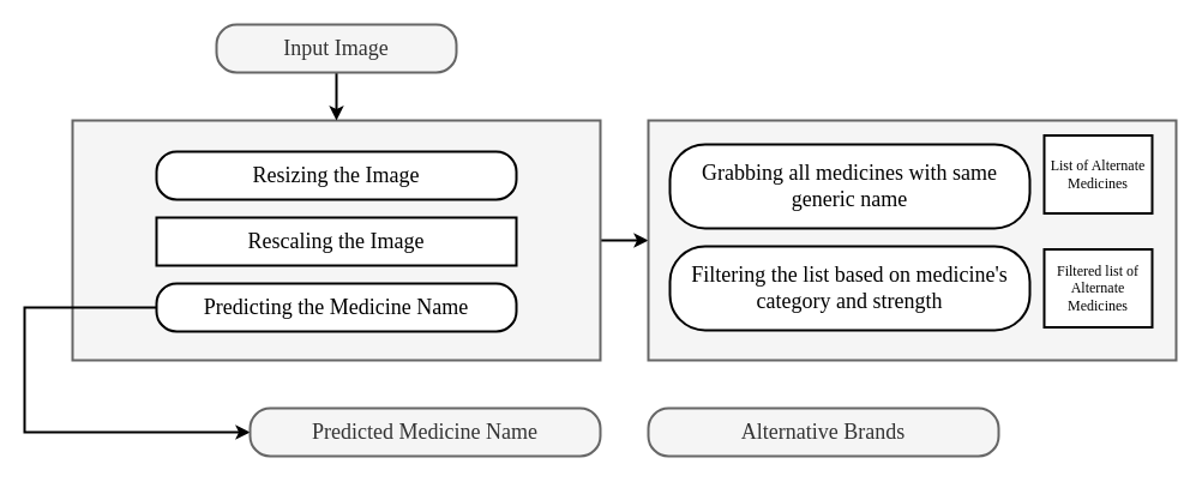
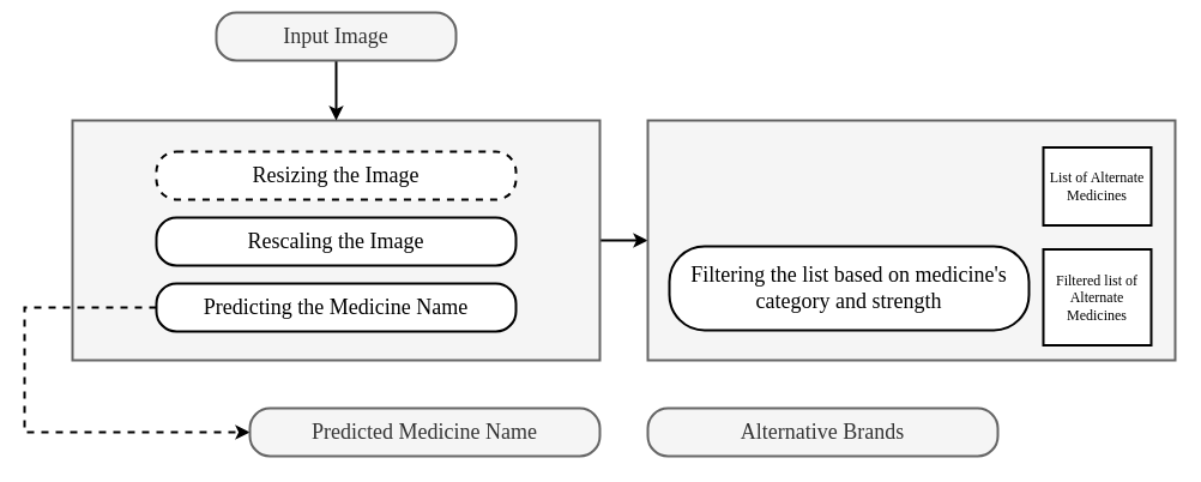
- <mxCell id="5" value="&lt;font face=&quot;Times New Roman&quot; style=&quot;font-size: 18px&quot;&gt;Input Image&lt;/font&gt;" style="rounded=1;whiteSpace=wrap;html=1;arcSize=42;fillColor=#f5f5f5;strokeColor=#666666;fontColor=#333333;strokeWidth=2;" parent="1" vertex="1"><mxGeometry x="180" y="20" width="200" height="40" as="geometry" /></mxCell>
+ <mxCell id="5" value="&lt;font face=&quot;Times New Roman&quot; style=&quot;font-size: 18px&quot;&gt;Input Image&lt;/font&gt;" style="rounded=1;whiteSpace=wrap;html=1;arcSize=42;fillColor=#f5f5f5;strokeColor=#666666;fontColor=#333333;strokeWidth=2;" parent="1" vertex="1"><mxGeometry x="180" y="10" width="200" height="40" as="geometry" /></mxCell>
- <mxCell id="13" value="&lt;font face=&quot;Times New Roman&quot;&gt;List of Alternate Medicines&lt;/font&gt;" style="rounded=0;whiteSpace=wrap;html=1;strokeWidth=2;" parent="1" vertex="1"><mxGeometry x="870" y="112.5" width="90" height="65" as="geometry" /></mxCell>
+ <mxCell id="13" value="&lt;font face=&quot;Times New Roman&quot;&gt;List of Alternate Medicines&lt;/font&gt;" style="rounded=0;whiteSpace=wrap;html=1;strokeWidth=2;" parent="1" vertex="1"><mxGeometry x="870" y="122.5" width="90" height="65" as="geometry" /></mxCell>
- <mxCell id="6" value="&lt;font face=&quot;Times New Roman&quot; style=&quot;font-size: 18px&quot;&gt;Resizing the Image&lt;/font&gt;" style="rounded=1;whiteSpace=wrap;html=1;arcSize=42;strokeWidth=2;" parent="1" vertex="1"><mxGeometry x="130" y="126" width="300" height="40" as="geometry" /></mxCell>
+ <mxCell id="6" value="&lt;font face=&quot;Times New Roman&quot; style=&quot;font-size: 18px&quot;&gt;Resizing the Image&lt;/font&gt;" style="rounded=1;whiteSpace=wrap;html=1;arcSize=42;strokeWidth=2;dashed=1;" parent="1" vertex="1"><mxGeometry x="130" y="126" width="300" height="40" as="geometry" /></mxCell>
- <mxCell id="11" value="&lt;font face=&quot;Times New Roman&quot; style=&quot;font-size: 18px&quot;&gt;Grabbing all medicines with same generic name&lt;/font&gt;" style="rounded=1;whiteSpace=wrap;html=1;arcSize=42;strokeWidth=2;" parent="1" vertex="1"><mxGeometry x="558" y="120" width="300" height="70" as="geometry" /></mxCell>
- <mxCell id="7" value="&lt;font face=&quot;Times New Roman&quot;&gt;&lt;span style=&quot;font-size: 18px&quot;&gt;Rescaling the Image&lt;/span&gt;&lt;/font&gt;" style="whiteSpace=wrap;html=1;arcSize=42;strokeWidth=2;rounded=0;" parent="1" vertex="1"><mxGeometry x="130" y="181" width="300" height="40" as="geometry" /></mxCell>
+ <mxCell id="7" value="&lt;font face=&quot;Times New Roman&quot;&gt;&lt;span style=&quot;font-size: 18px&quot;&gt;Rescaling the Image&lt;/span&gt;&lt;/font&gt;" style="rounded=1;whiteSpace=wrap;html=1;arcSize=42;strokeWidth=2;" parent="1" vertex="1"><mxGeometry x="130" y="181" width="300" height="40" as="geometry" /></mxCell>
- <mxCell id="14" value="&lt;font face=&quot;Times New Roman&quot;&gt;Filtered list of Alternate Medicines&lt;/font&gt;" style="rounded=0;whiteSpace=wrap;html=1;strokeWidth=2;" parent="1" vertex="1"><mxGeometry x="870" y="207.5" width="90" height="65" as="geometry" /></mxCell>
+ <mxCell id="14" value="&lt;font face=&quot;Times New Roman&quot;&gt;Filtered list of Alternate Medicines&lt;/font&gt;" style="rounded=0;whiteSpace=wrap;html=1;strokeWidth=2;" parent="1" vertex="1"><mxGeometry x="870" y="207.5" width="90" height="80" as="geometry" /></mxCell>
- <mxCell id="8" style="edgeStyle=orthogonalEdgeStyle;rounded=0;orthogonalLoop=1;jettySize=auto;html=1;entryX=0;entryY=0.5;entryDx=0;entryDy=0;strokeWidth=2;" parent="1" source="9" target="15" edge="1"><mxGeometry relative="1" as="geometry"><Array as="points"><mxPoint x="20" y="256" /><mxPoint x="20" y="360" /></Array></mxGeometry></mxCell>
+ <mxCell id="8" style="edgeStyle=orthogonalEdgeStyle;rounded=0;orthogonalLoop=1;jettySize=auto;html=1;entryX=0;entryY=0.5;entryDx=0;entryDy=0;strokeWidth=2;dashed=1;" parent="1" source="9" target="15" edge="1"><mxGeometry relative="1" as="geometry"><Array as="points"><mxPoint x="20" y="256" /><mxPoint x="20" y="360" /></Array></mxGeometry></mxCell>
